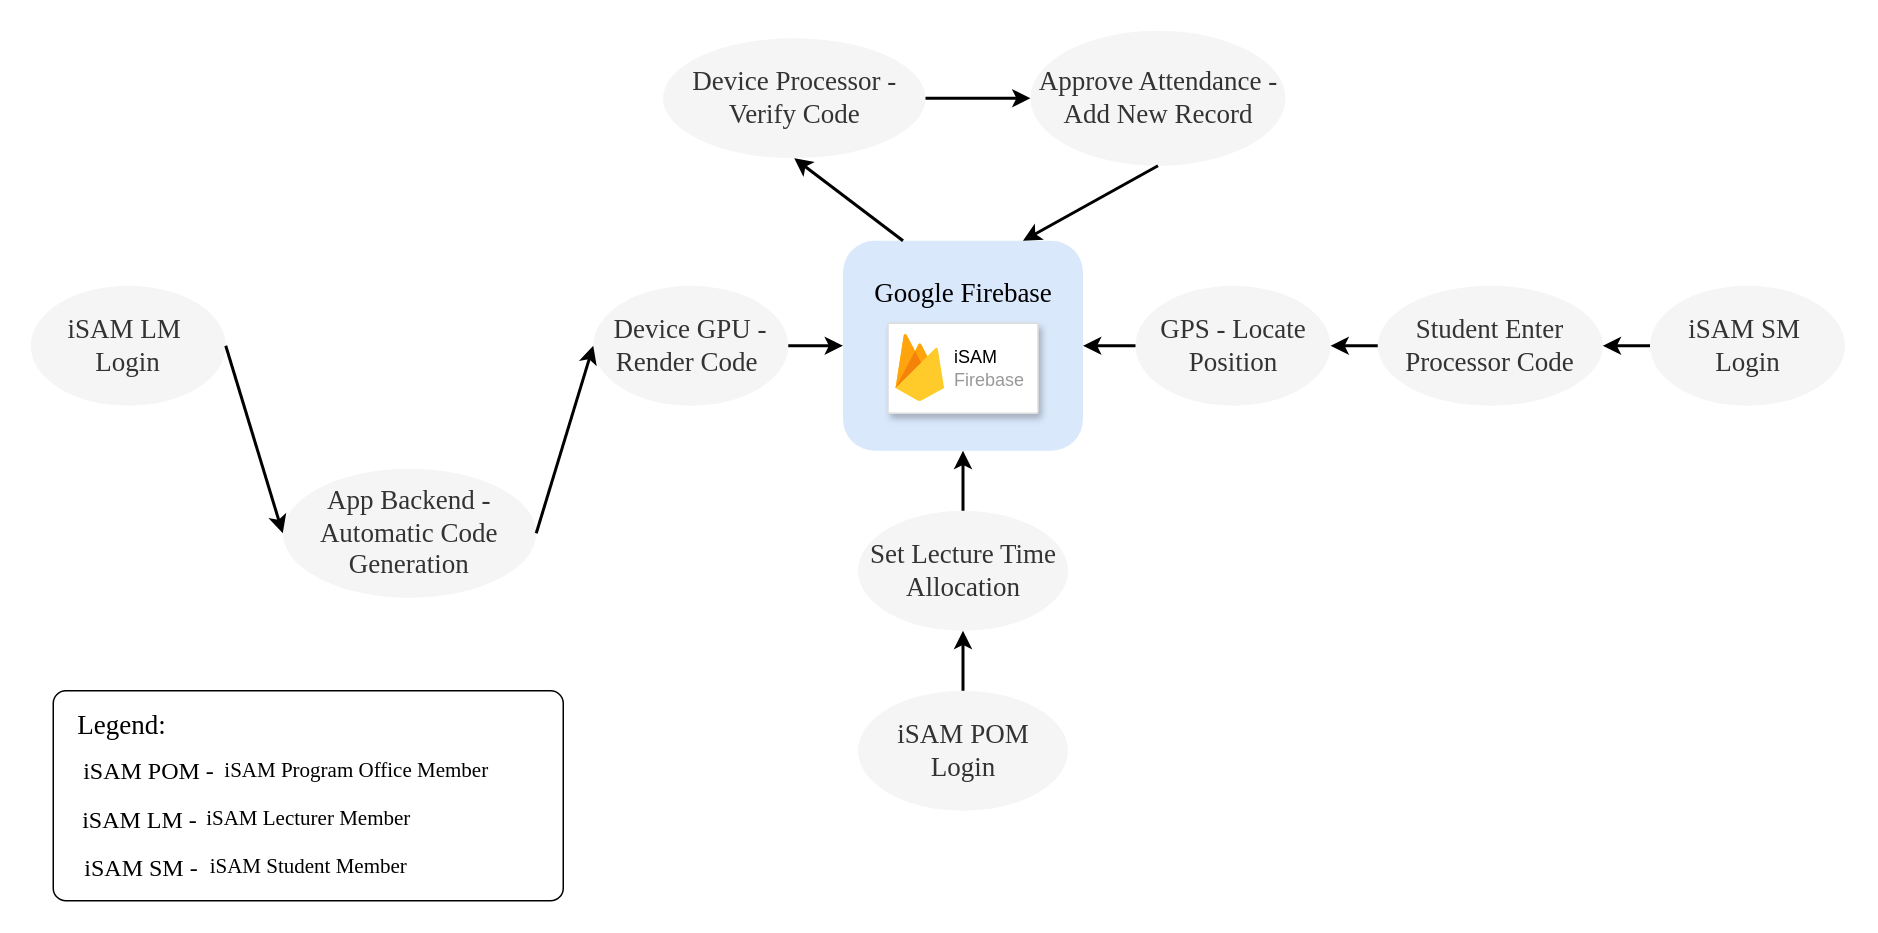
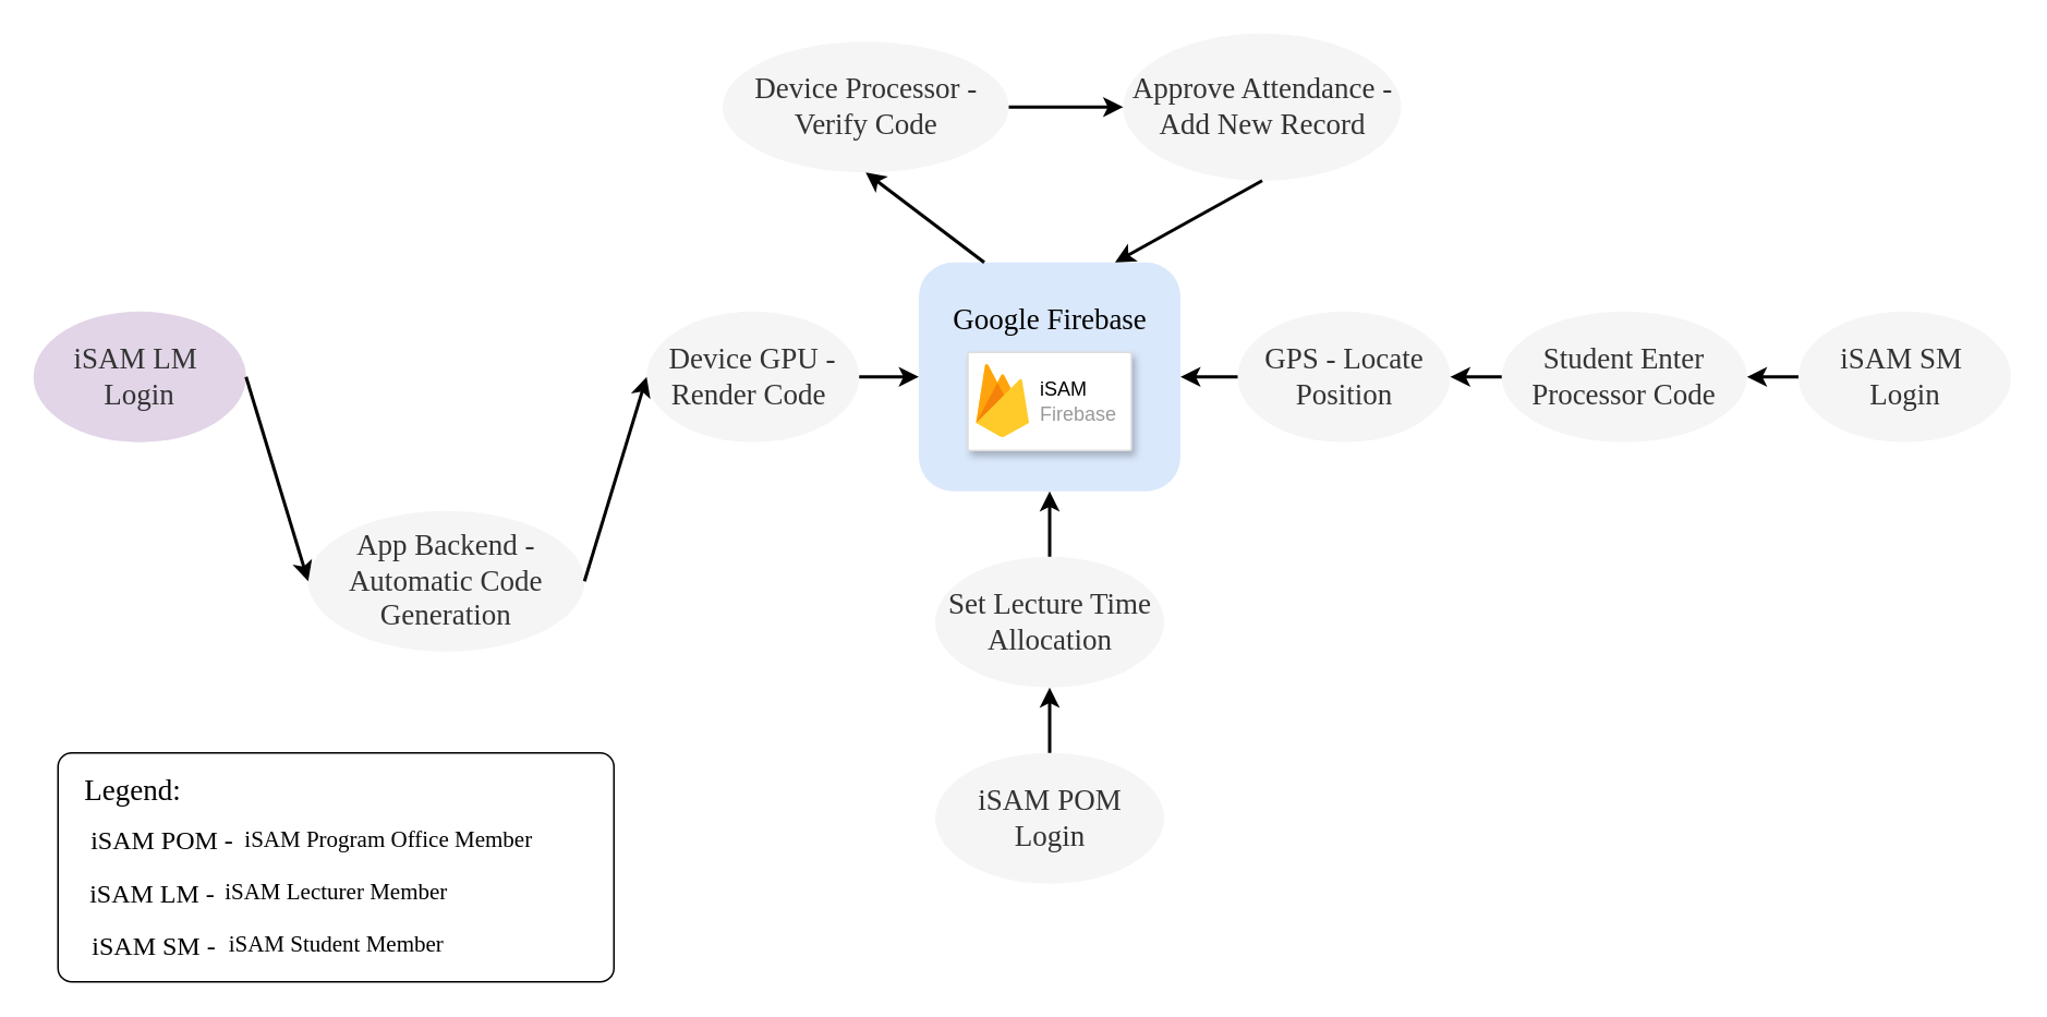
- <mxCell id="9" value="iSAM LM&amp;nbsp;&lt;br&gt;Login" style="ellipse;whiteSpace=wrap;html=1;fontFamily=Times New Roman;fontSize=18;fillColor=#f5f5f5;strokeColor=none;fontColor=#333333;" vertex="1" parent="1"><mxGeometry x="20" y="190" width="130" height="80" as="geometry" /></mxCell>
+ <mxCell id="9" value="iSAM LM&amp;nbsp;&lt;br&gt;Login" style="ellipse;whiteSpace=wrap;html=1;fontFamily=Times New Roman;fontSize=18;fillColor=#e1d5e7;strokeColor=none;fontColor=#333333;" vertex="1" parent="1"><mxGeometry x="20" y="190" width="130" height="80" as="geometry" /></mxCell>
